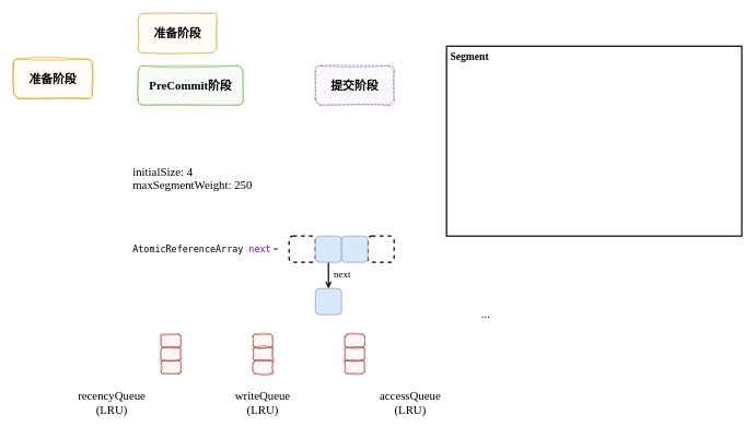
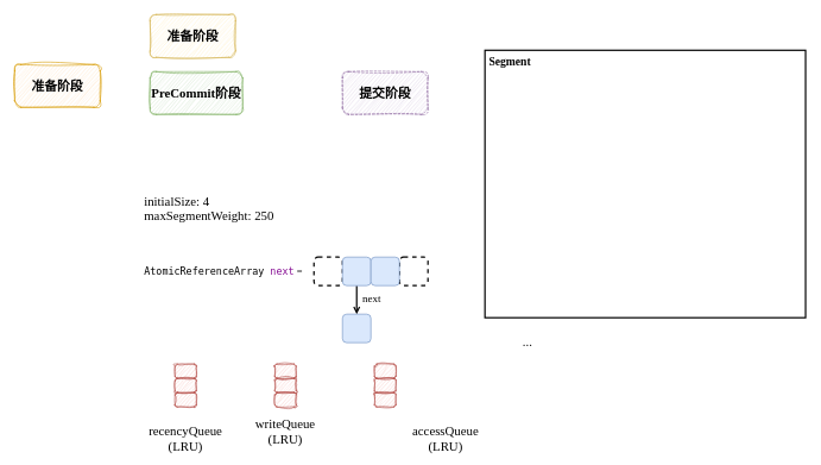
- <mxCell id="3" value="&lt;span style=&quot;font-size: 18px;&quot;&gt;&lt;b&gt;&lt;font face=&quot;Comic Sans MS&quot;&gt;PreCommit阶段&lt;/font&gt;&lt;/b&gt;&lt;/span&gt;" style="rounded=1;whiteSpace=wrap;html=1;fillColor=#d5e8d4;strokeColor=#82b366;sketch=1;curveFitting=1;jiggle=2;" parent="1" vertex="1"><mxGeometry x="210" y="100" width="160" height="60" as="geometry" /></mxCell>
+ <mxCell id="3" value="&lt;span style=&quot;font-size: 18px;&quot;&gt;&lt;b&gt;&lt;font face=&quot;Comic Sans MS&quot;&gt;PreCommit阶段&lt;/font&gt;&lt;/b&gt;&lt;/span&gt;" style="rounded=1;whiteSpace=wrap;html=1;fillColor=#d5e8d4;strokeColor=#82b366;sketch=1;curveFitting=1;jiggle=2;" parent="1" vertex="1"><mxGeometry x="210" y="100" width="130" height="60" as="geometry" /></mxCell>
- <mxCell id="18" value="&lt;font style=&quot;font-size: 16px;&quot; face=&quot;Comic Sans MS&quot;&gt;&lt;b&gt;&amp;nbsp;Segment&lt;/b&gt;&lt;/font&gt;" style="rounded=0;whiteSpace=wrap;html=1;strokeWidth=2;fillColor=none;verticalAlign=top;align=left;" parent="1" vertex="1"><mxGeometry x="680" y="70" width="450" height="290" as="geometry" /></mxCell>
+ <mxCell id="18" value="&lt;font style=&quot;font-size: 16px;&quot; face=&quot;Comic Sans MS&quot;&gt;&lt;b&gt;&amp;nbsp;Segment&lt;/b&gt;&lt;/font&gt;" style="rounded=0;whiteSpace=wrap;html=1;strokeWidth=2;fillColor=none;verticalAlign=top;align=left;" parent="1" vertex="1"><mxGeometry x="680" y="70" width="450" height="375" as="geometry" /></mxCell>
- <mxCell id="19" value="&lt;div&gt;&lt;span style=&quot;font-family: &amp;quot;Comic Sans MS&amp;quot;; font-size: 18px;&quot;&gt;initialSize: 4&lt;/span&gt;&lt;font face=&quot;Comic Sans MS&quot; style=&quot;font-size: 18px;&quot;&gt;&lt;/font&gt;&lt;/div&gt;&lt;font face=&quot;Comic Sans MS&quot; style=&quot;font-size: 18px;&quot;&gt;maxSegmentWeight: 250&lt;/font&gt;&lt;div&gt;&lt;br&gt;&lt;/div&gt;" style="text;html=1;strokeColor=none;fillColor=none;align=left;verticalAlign=middle;whiteSpace=wrap;rounded=0;" parent="1" vertex="1"><mxGeometry x="200" y="250" width="240" height="60" as="geometry" /></mxCell>
+ <mxCell id="19" value="&lt;div&gt;&lt;span style=&quot;font-family: &amp;quot;Comic Sans MS&amp;quot;; font-size: 18px;&quot;&gt;initialSize: 4&lt;/span&gt;&lt;font face=&quot;Comic Sans MS&quot; style=&quot;font-size: 18px;&quot;&gt;&lt;/font&gt;&lt;/div&gt;&lt;font face=&quot;Comic Sans MS&quot; style=&quot;font-size: 18px;&quot;&gt;maxSegmentWeight: 250&lt;/font&gt;&lt;div&gt;&lt;br&gt;&lt;/div&gt;" style="text;html=1;strokeColor=none;fillColor=none;align=left;verticalAlign=middle;whiteSpace=wrap;rounded=0;" parent="1" vertex="1"><mxGeometry x="200" y="270" width="240" height="60" as="geometry" /></mxCell>
- <mxCell id="9" value="&lt;font face=&quot;Comic Sans MS&quot; style=&quot;font-size: 18px;&quot;&gt;recencyQueue&lt;/font&gt;&lt;div&gt;&lt;font face=&quot;Comic Sans MS&quot; style=&quot;font-size: 18px;&quot;&gt;(LRU)&lt;/font&gt;&lt;/div&gt;" style="text;html=1;strokeColor=none;fillColor=none;align=center;verticalAlign=middle;whiteSpace=wrap;rounded=0;" parent="1" vertex="1"><mxGeometry x="110" y="600" width="120" height="30" as="geometry" /></mxCell>
+ <mxCell id="9" value="&lt;font face=&quot;Comic Sans MS&quot; style=&quot;font-size: 18px;&quot;&gt;recencyQueue&lt;/font&gt;&lt;div&gt;&lt;font face=&quot;Comic Sans MS&quot; style=&quot;font-size: 18px;&quot;&gt;(LRU)&lt;/font&gt;&lt;/div&gt;" style="text;html=1;strokeColor=none;fillColor=none;align=center;verticalAlign=middle;whiteSpace=wrap;rounded=0;" parent="1" vertex="1"><mxGeometry x="200" y="600" width="120" height="30" as="geometry" /></mxCell>
- <mxCell id="13" value="&lt;font face=&quot;Comic Sans MS&quot; style=&quot;font-size: 18px;&quot;&gt;writeQueue&lt;/font&gt;&lt;div&gt;&lt;font face=&quot;Comic Sans MS&quot; style=&quot;font-size: 18px;&quot;&gt;(LRU)&lt;/font&gt;&lt;/div&gt;" style="text;html=1;strokeColor=none;fillColor=none;align=center;verticalAlign=middle;whiteSpace=wrap;rounded=0;" parent="1" vertex="1"><mxGeometry x="340" y="600" width="120" height="30" as="geometry" /></mxCell>
+ <mxCell id="13" value="&lt;font face=&quot;Comic Sans MS&quot; style=&quot;font-size: 18px;&quot;&gt;writeQueue&lt;/font&gt;&lt;div&gt;&lt;font face=&quot;Comic Sans MS&quot; style=&quot;font-size: 18px;&quot;&gt;(LRU)&lt;/font&gt;&lt;/div&gt;" style="text;html=1;strokeColor=none;fillColor=none;align=center;verticalAlign=middle;whiteSpace=wrap;rounded=0;" parent="1" vertex="1"><mxGeometry x="340" y="590" width="120" height="30" as="geometry" /></mxCell>
